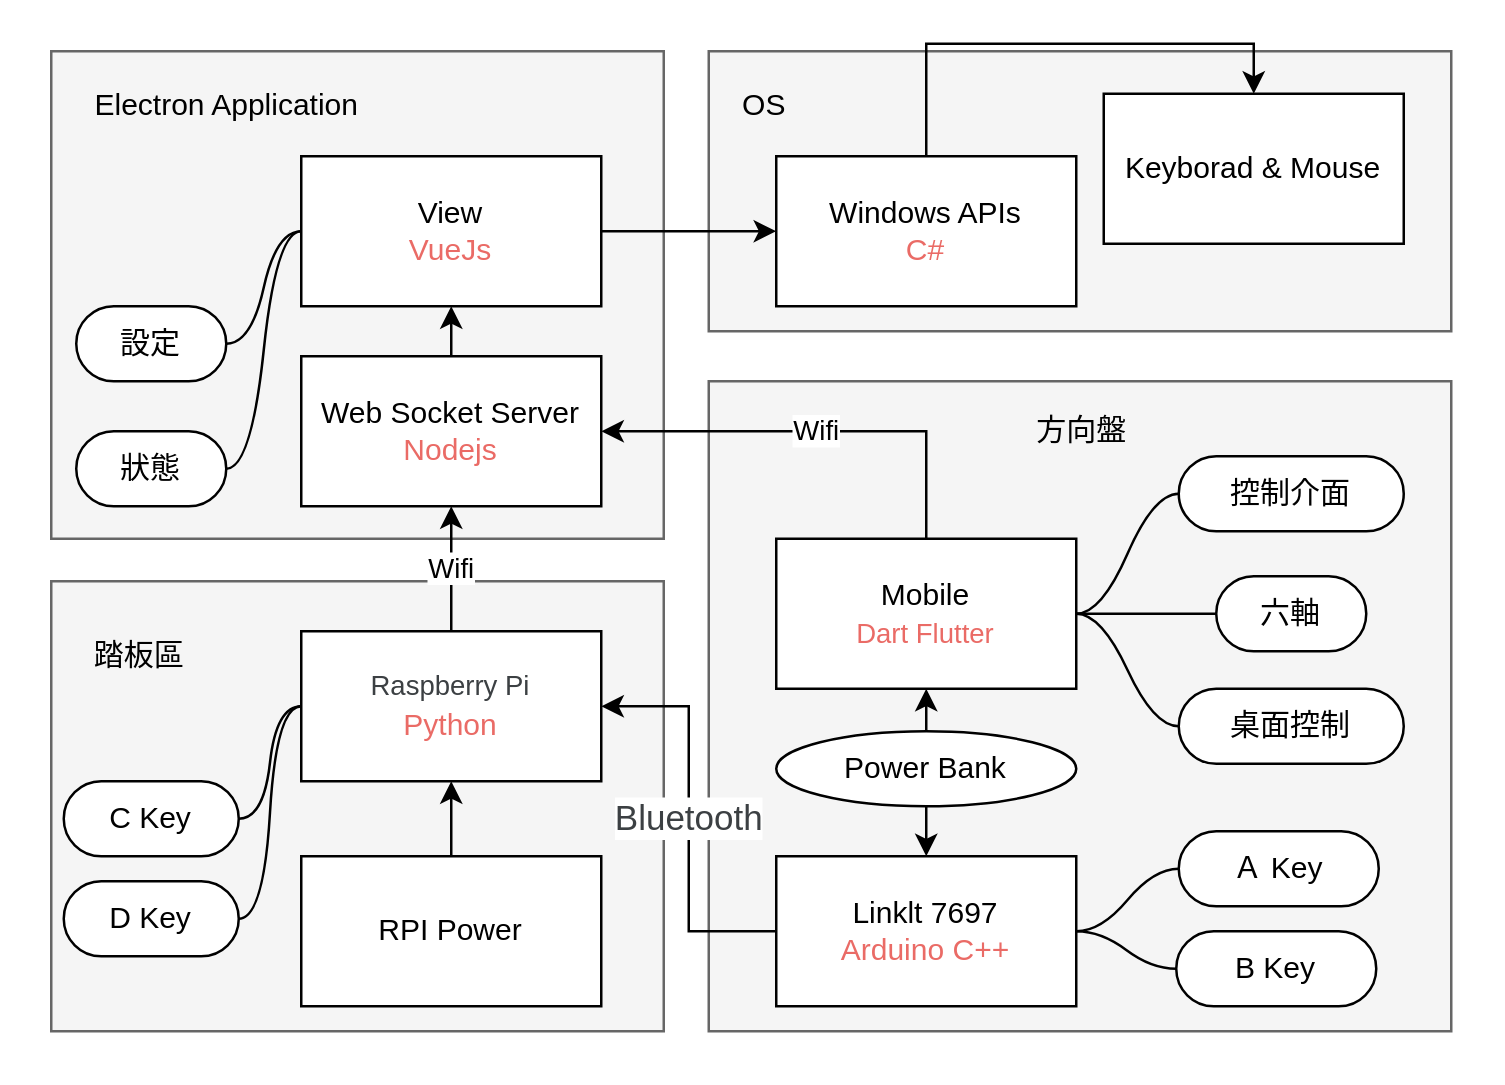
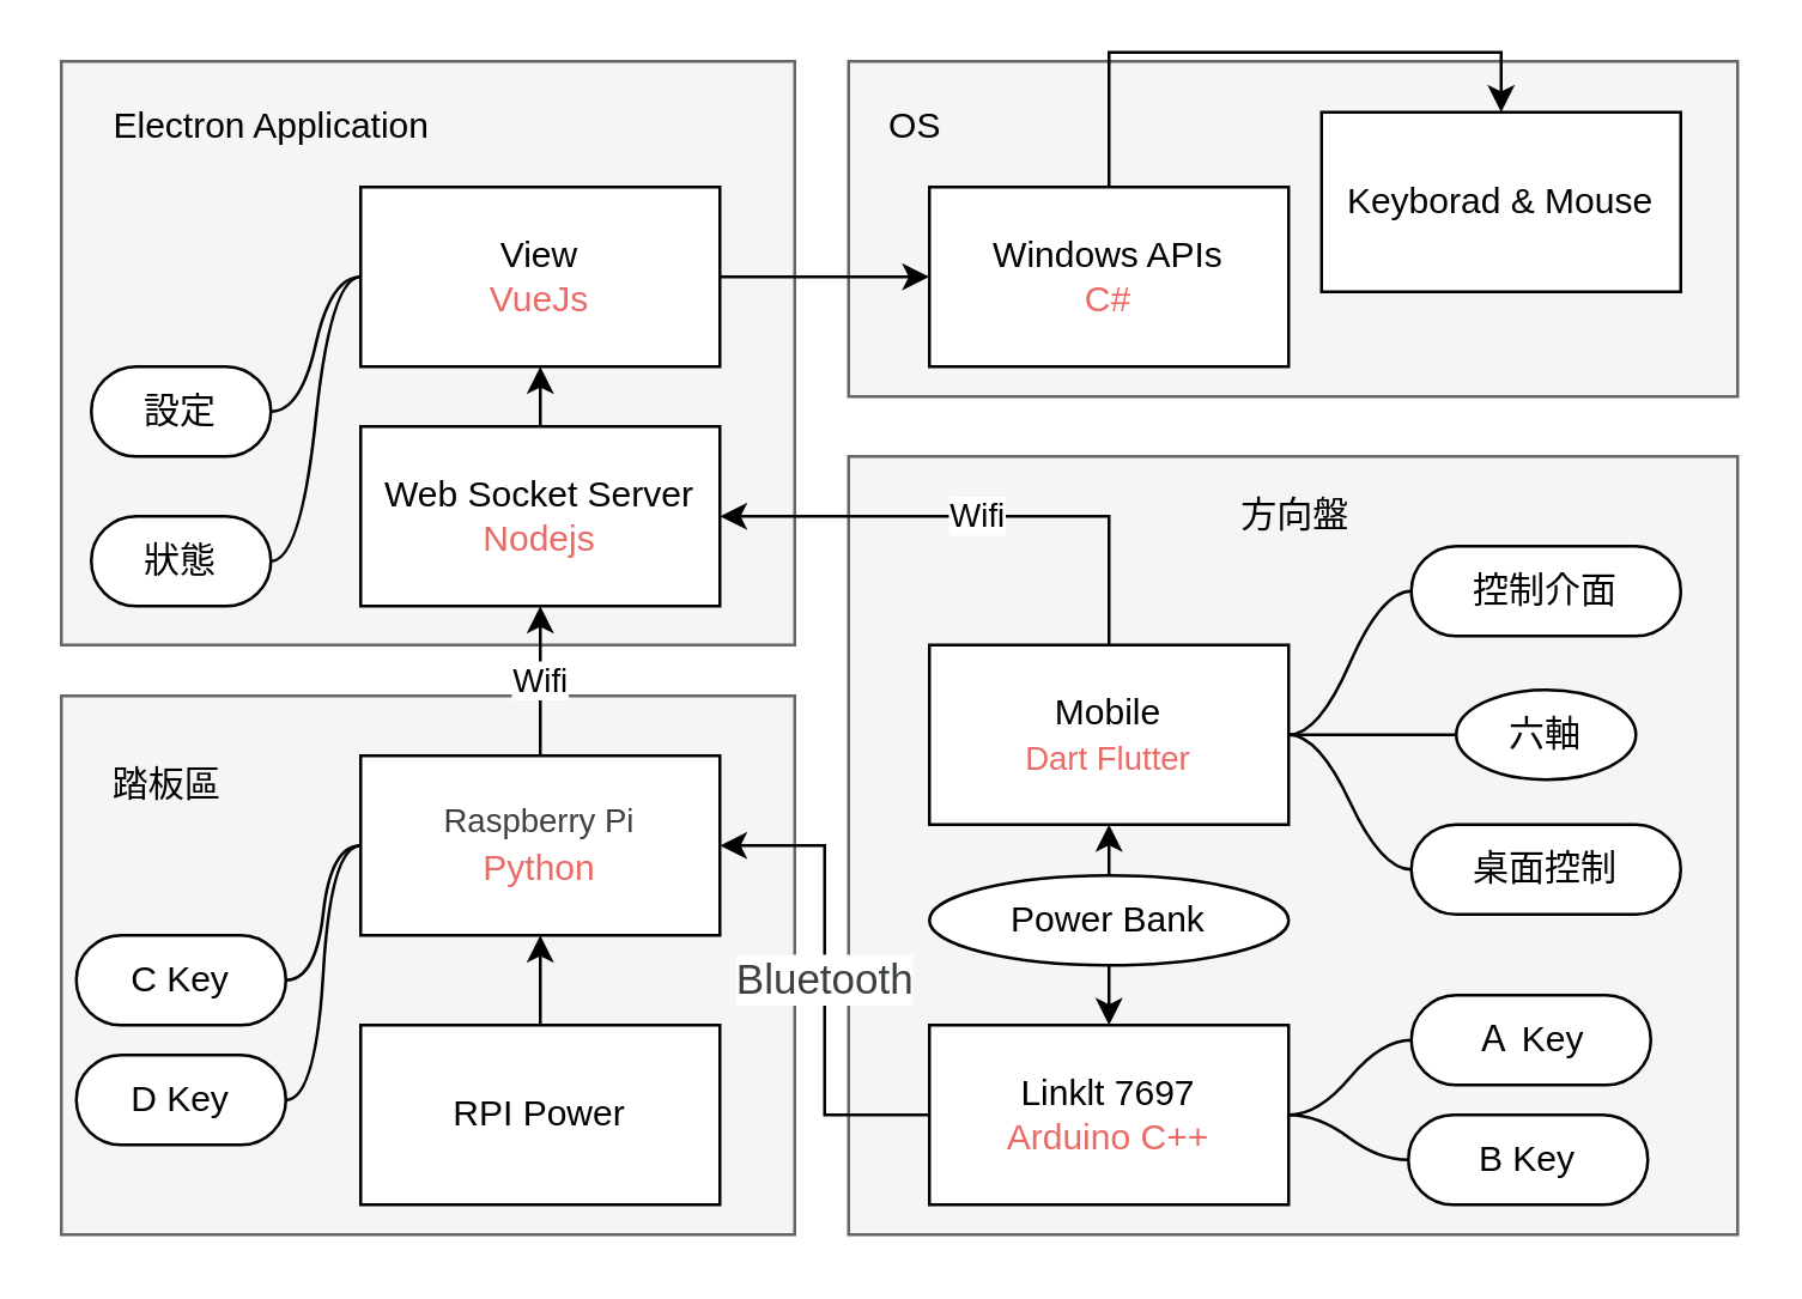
- <mxCell id="21" value="六軸" style="whiteSpace=wrap;html=1;rounded=1;arcSize=50;align=center;verticalAlign=middle;container=1;recursiveResize=0;strokeWidth=1;autosize=1;spacing=4;treeFolding=1;treeMoving=1;" vertex="1" parent="1"><mxGeometry x="486" y="230" width="60" height="30" as="geometry" /></mxCell>
+ <mxCell id="21" value="六軸" style="ellipse;whiteSpace=wrap;html=1;arcSize=50;align=center;verticalAlign=middle;container=1;recursiveResize=0;strokeWidth=1;autosize=1;spacing=4;treeFolding=1;treeMoving=1;" vertex="1" parent="1"><mxGeometry x="486" y="230" width="60" height="30" as="geometry" /></mxCell>
